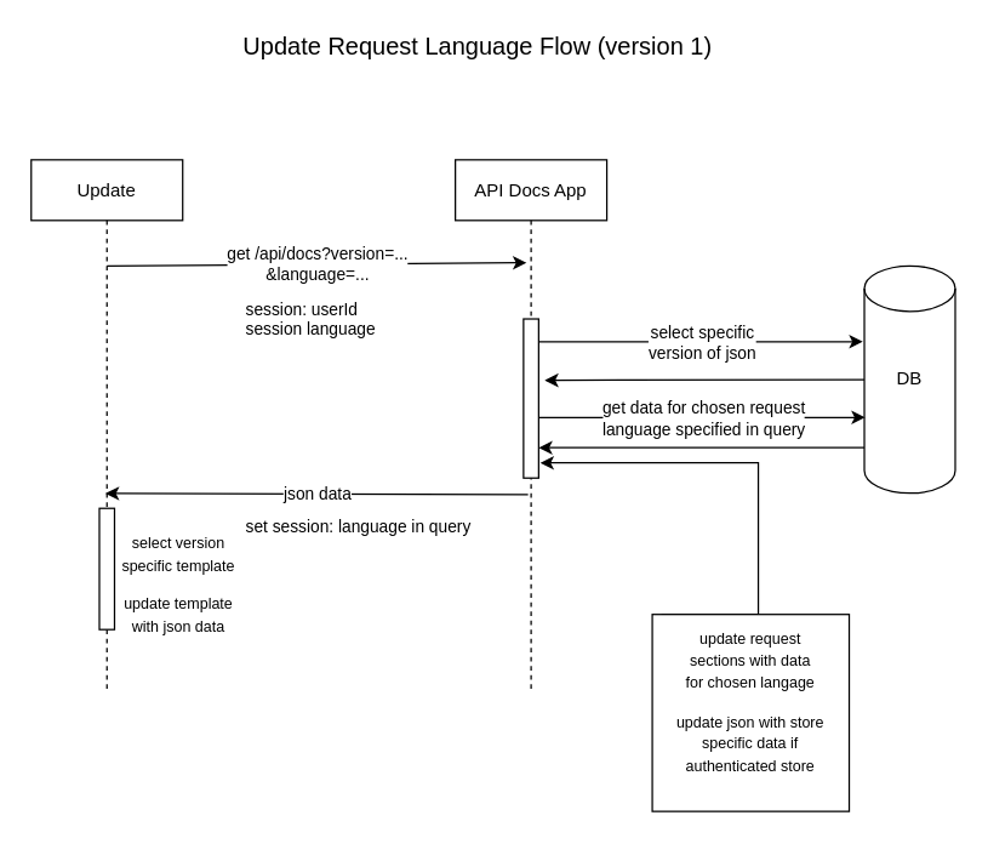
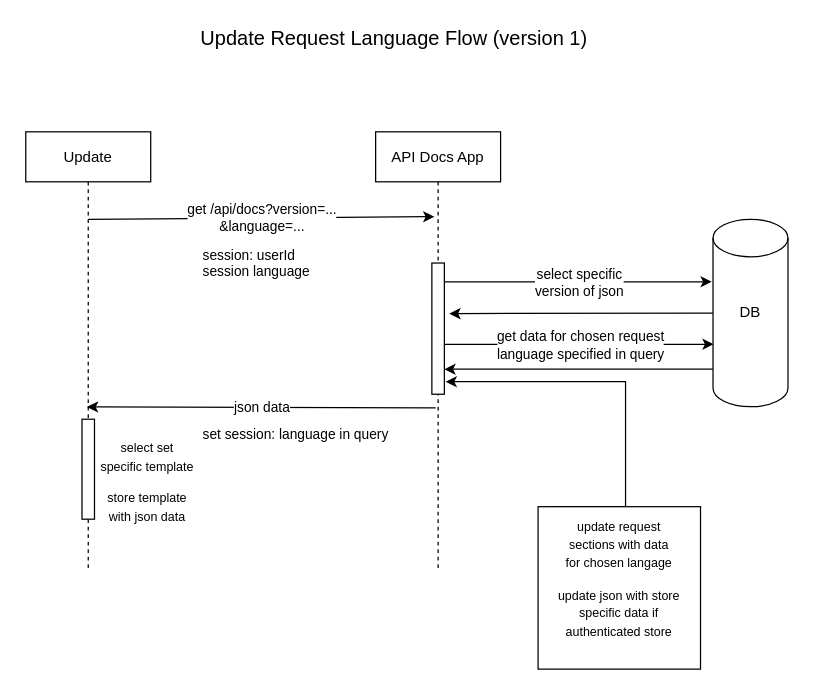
- <mxCell id="13" value="&lt;font style=&quot;font-size: 10px&quot;&gt;select version&lt;br&gt;specific template&lt;br&gt;&lt;/font&gt;" style="text;html=1;strokeColor=none;fillColor=none;align=center;verticalAlign=middle;whiteSpace=wrap;rounded=0;" vertex="1" parent="1"><mxGeometry x="75" y="355" width="85" height="20" as="geometry" /></mxCell>
+ <mxCell id="13" value="&lt;font style=&quot;font-size: 10px&quot;&gt;select set&lt;br&gt;specific template&lt;br&gt;&lt;/font&gt;" style="text;html=1;strokeColor=none;fillColor=none;align=center;verticalAlign=middle;whiteSpace=wrap;rounded=0;" vertex="1" parent="1"><mxGeometry x="75" y="355" width="85" height="20" as="geometry" /></mxCell>
- <mxCell id="12" value="&lt;font style=&quot;font-size: 10px&quot;&gt;update template with json data&lt;/font&gt;" style="text;html=1;strokeColor=none;fillColor=none;align=center;verticalAlign=middle;whiteSpace=wrap;rounded=0;" vertex="1" parent="1"><mxGeometry x="75" y="395" width="85" height="20" as="geometry" /></mxCell>
+ <mxCell id="12" value="&lt;font style=&quot;font-size: 10px&quot;&gt;store template with json data&lt;/font&gt;" style="text;html=1;strokeColor=none;fillColor=none;align=center;verticalAlign=middle;whiteSpace=wrap;rounded=0;" vertex="1" parent="1"><mxGeometry x="75" y="395" width="85" height="20" as="geometry" /></mxCell>
